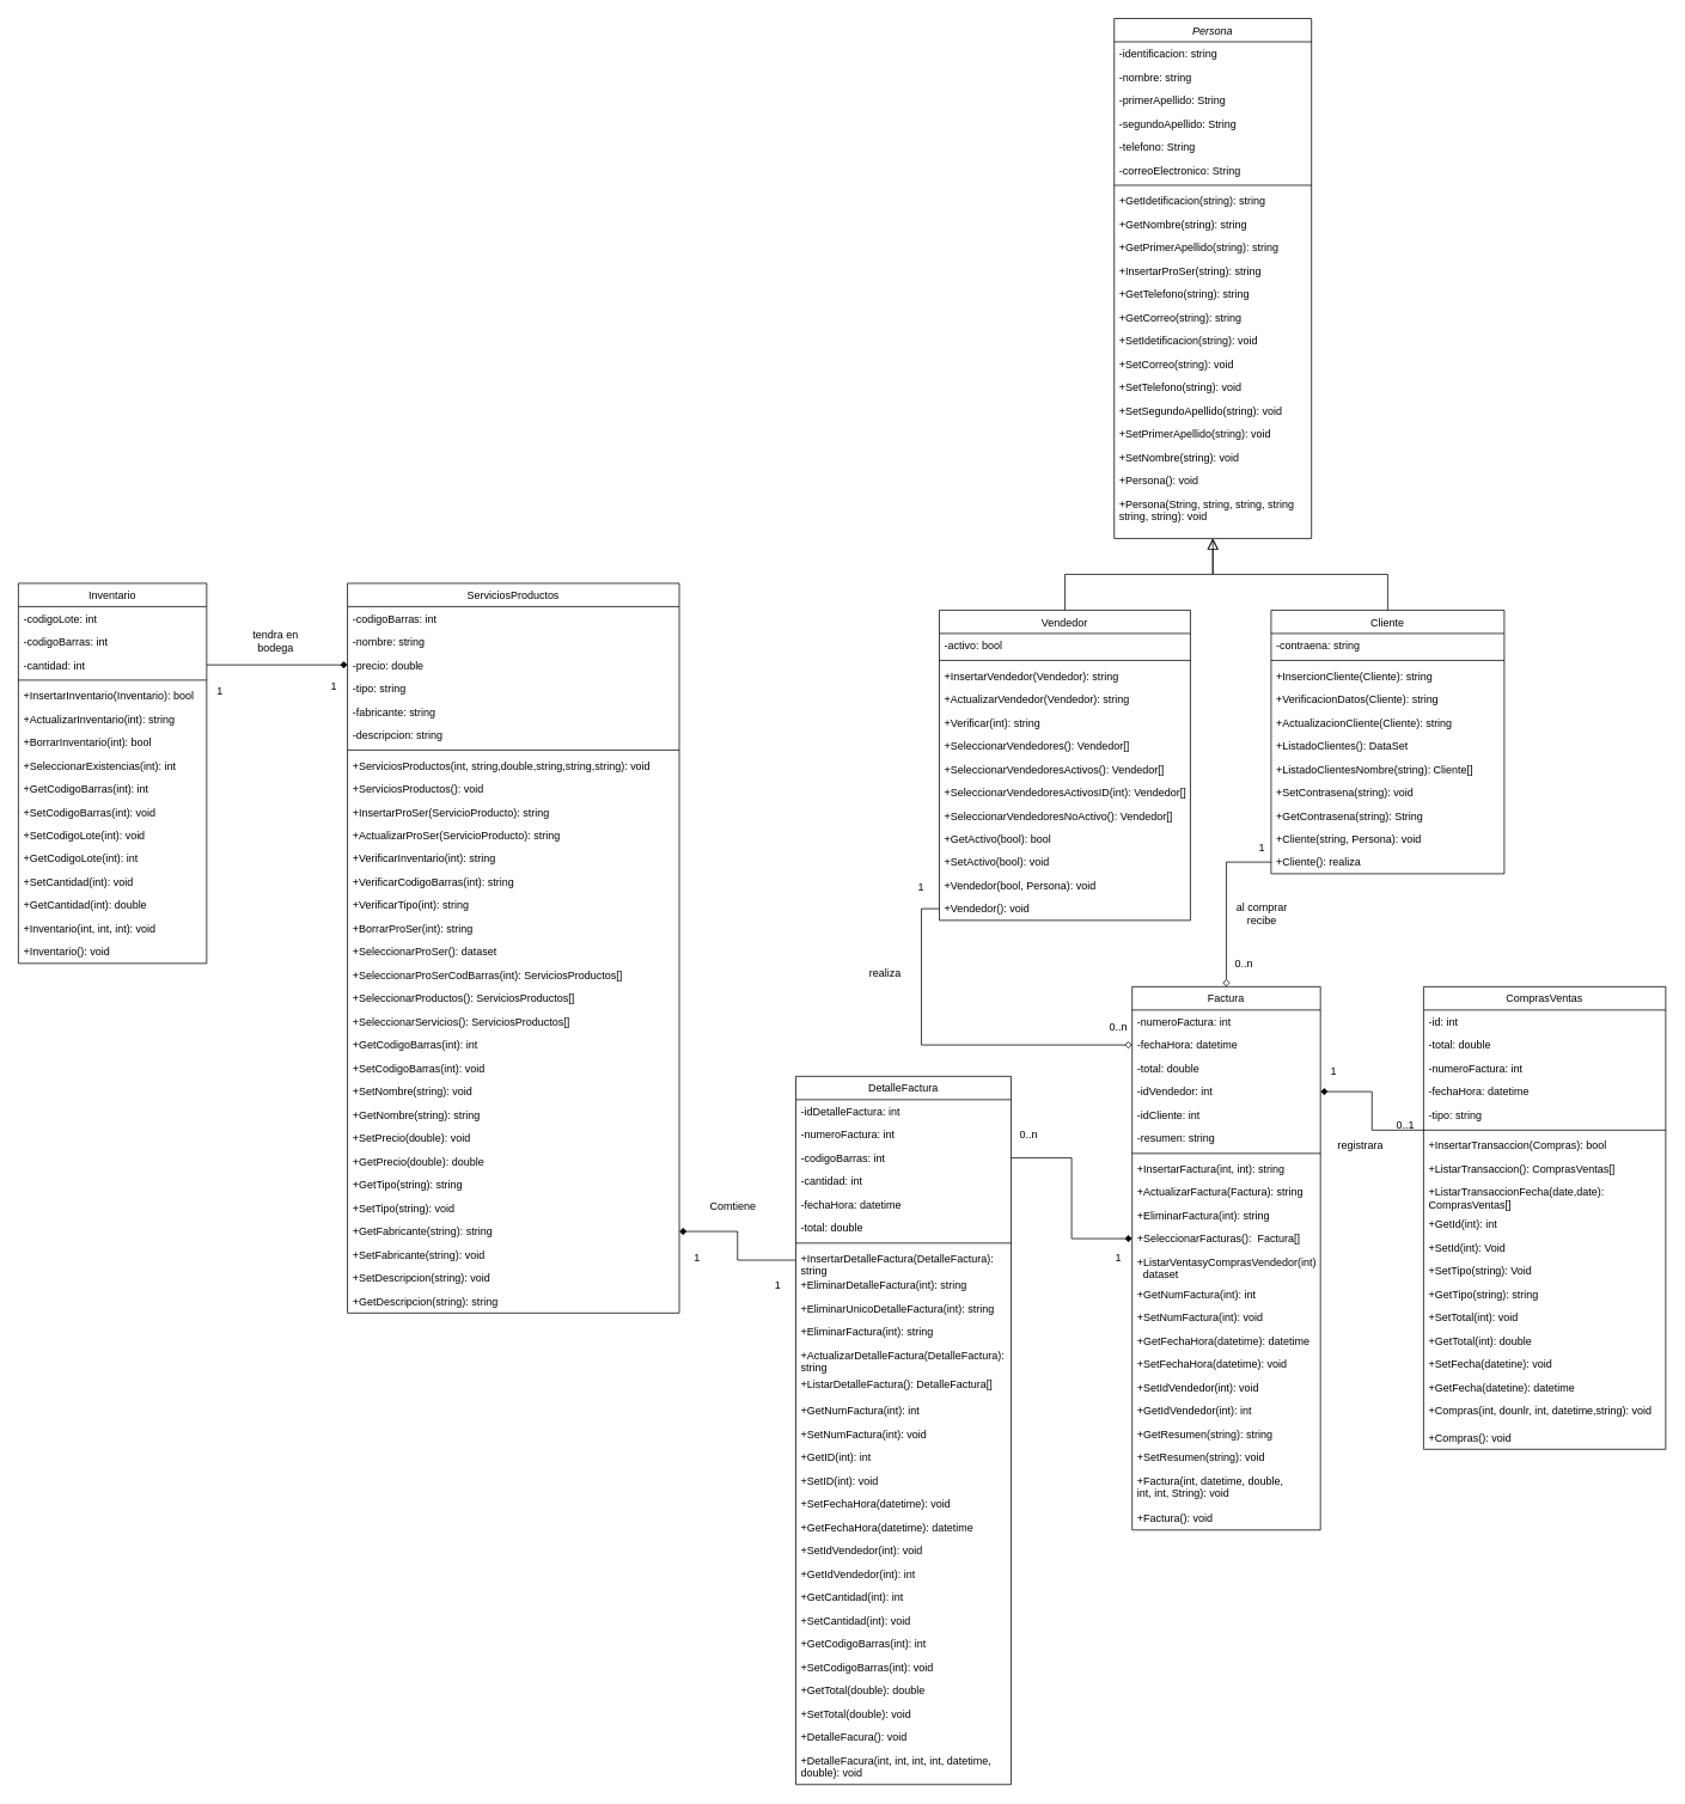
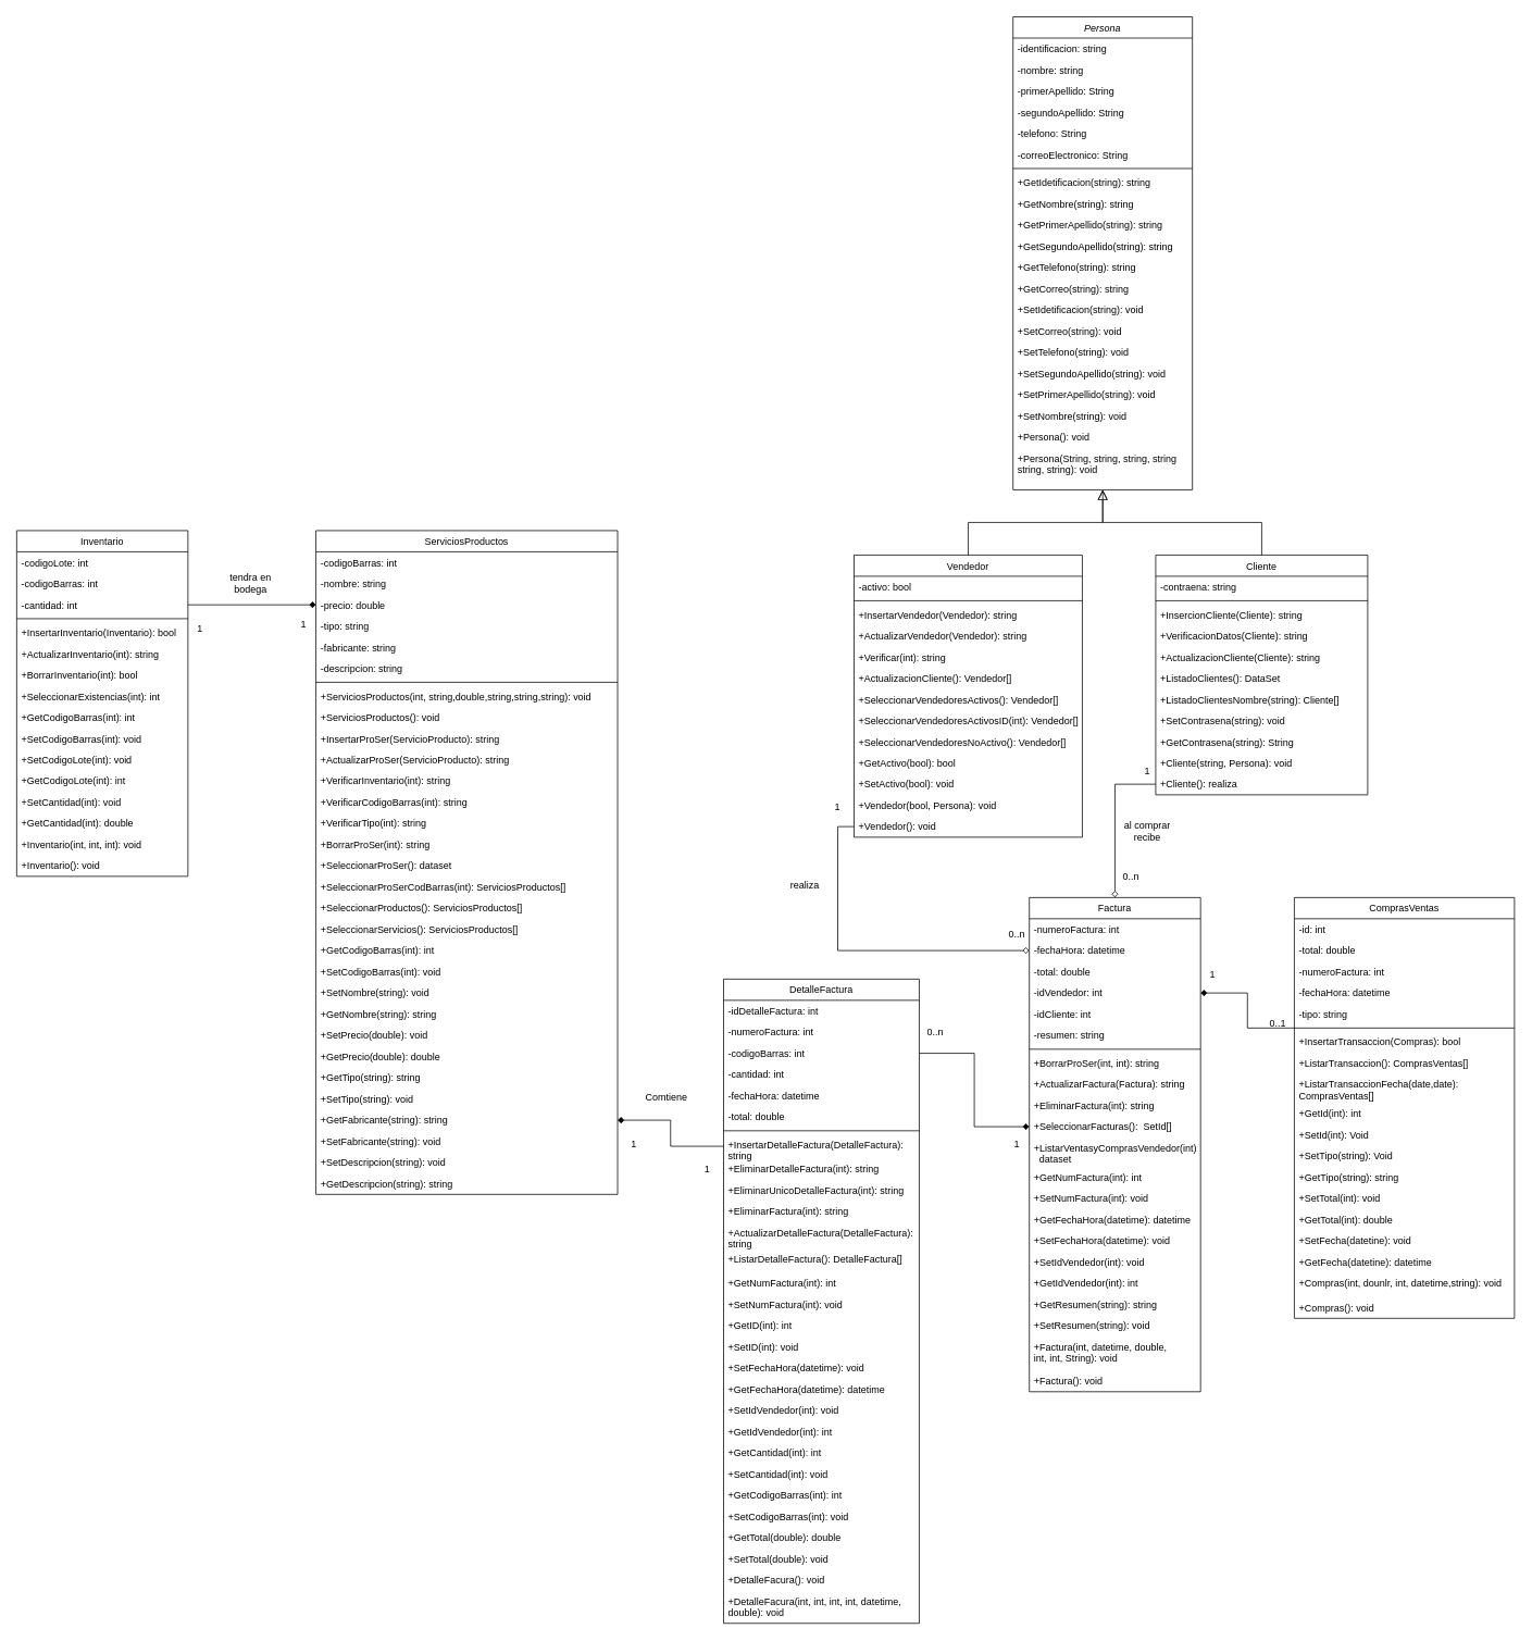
- <mxCell id="13" value="+InsertarProSer(string): string" style="text;align=left;verticalAlign=top;spacingLeft=4;spacingRight=4;overflow=hidden;rotatable=0;points=[[0,0.5],[1,0.5]];portConstraint=eastwest;rounded=0;labelBackgroundColor=none;" parent="2" vertex="1"><mxGeometry y="268" width="220" height="26" as="geometry" /></mxCell>
+ <mxCell id="13" value="+GetSegundoApellido(string): string" style="text;align=left;verticalAlign=top;spacingLeft=4;spacingRight=4;overflow=hidden;rotatable=0;points=[[0,0.5],[1,0.5]];portConstraint=eastwest;rounded=0;labelBackgroundColor=none;" parent="2" vertex="1"><mxGeometry y="268" width="220" height="26" as="geometry" /></mxCell>
- <mxCell id="30" value="+SeleccionarVendedores(): Vendedor[]" style="text;align=left;verticalAlign=top;spacingLeft=4;spacingRight=4;overflow=hidden;rotatable=0;points=[[0,0.5],[1,0.5]];portConstraint=eastwest;rounded=0;labelBackgroundColor=none;" parent="24" vertex="1"><mxGeometry y="138" width="280" height="26" as="geometry" /></mxCell>
+ <mxCell id="30" value="+ActualizacionCliente(): Vendedor[]" style="text;align=left;verticalAlign=top;spacingLeft=4;spacingRight=4;overflow=hidden;rotatable=0;points=[[0,0.5],[1,0.5]];portConstraint=eastwest;rounded=0;labelBackgroundColor=none;" parent="24" vertex="1"><mxGeometry y="138" width="280" height="26" as="geometry" /></mxCell>
- <mxCell id="196" value="registrara" style="text;html=1;strokeColor=none;fillColor=none;align=center;verticalAlign=middle;whiteSpace=wrap;rounded=0;labelBackgroundColor=none;" parent="1" vertex="1"><mxGeometry x="1487" y="1262" width="60" height="30" as="geometry" /></mxCell>
- <mxCell id="129" value="+InsertarFactura(int, int): string" style="text;align=left;verticalAlign=top;spacingLeft=4;spacingRight=4;overflow=hidden;rotatable=0;points=[[0,0.5],[1,0.5]];portConstraint=eastwest;rounded=0;labelBackgroundColor=none;" parent="121" vertex="1"><mxGeometry y="190" width="210" height="26" as="geometry" /></mxCell>
+ <mxCell id="129" value="+BorrarProSer(int, int): string" style="text;align=left;verticalAlign=top;spacingLeft=4;spacingRight=4;overflow=hidden;rotatable=0;points=[[0,0.5],[1,0.5]];portConstraint=eastwest;rounded=0;labelBackgroundColor=none;" parent="121" vertex="1"><mxGeometry y="190" width="210" height="26" as="geometry" /></mxCell>
- <mxCell id="132" value="+SeleccionarFacturas():  Factura[]" style="text;align=left;verticalAlign=top;spacingLeft=4;spacingRight=4;overflow=hidden;rotatable=0;points=[[0,0.5],[1,0.5]];portConstraint=eastwest;rounded=0;labelBackgroundColor=none;" parent="121" vertex="1"><mxGeometry y="268" width="210" height="26" as="geometry" /></mxCell>
+ <mxCell id="132" value="+SeleccionarFacturas():  SetId[]" style="text;align=left;verticalAlign=top;spacingLeft=4;spacingRight=4;overflow=hidden;rotatable=0;points=[[0,0.5],[1,0.5]];portConstraint=eastwest;rounded=0;labelBackgroundColor=none;" parent="121" vertex="1"><mxGeometry y="268" width="210" height="26" as="geometry" /></mxCell>
